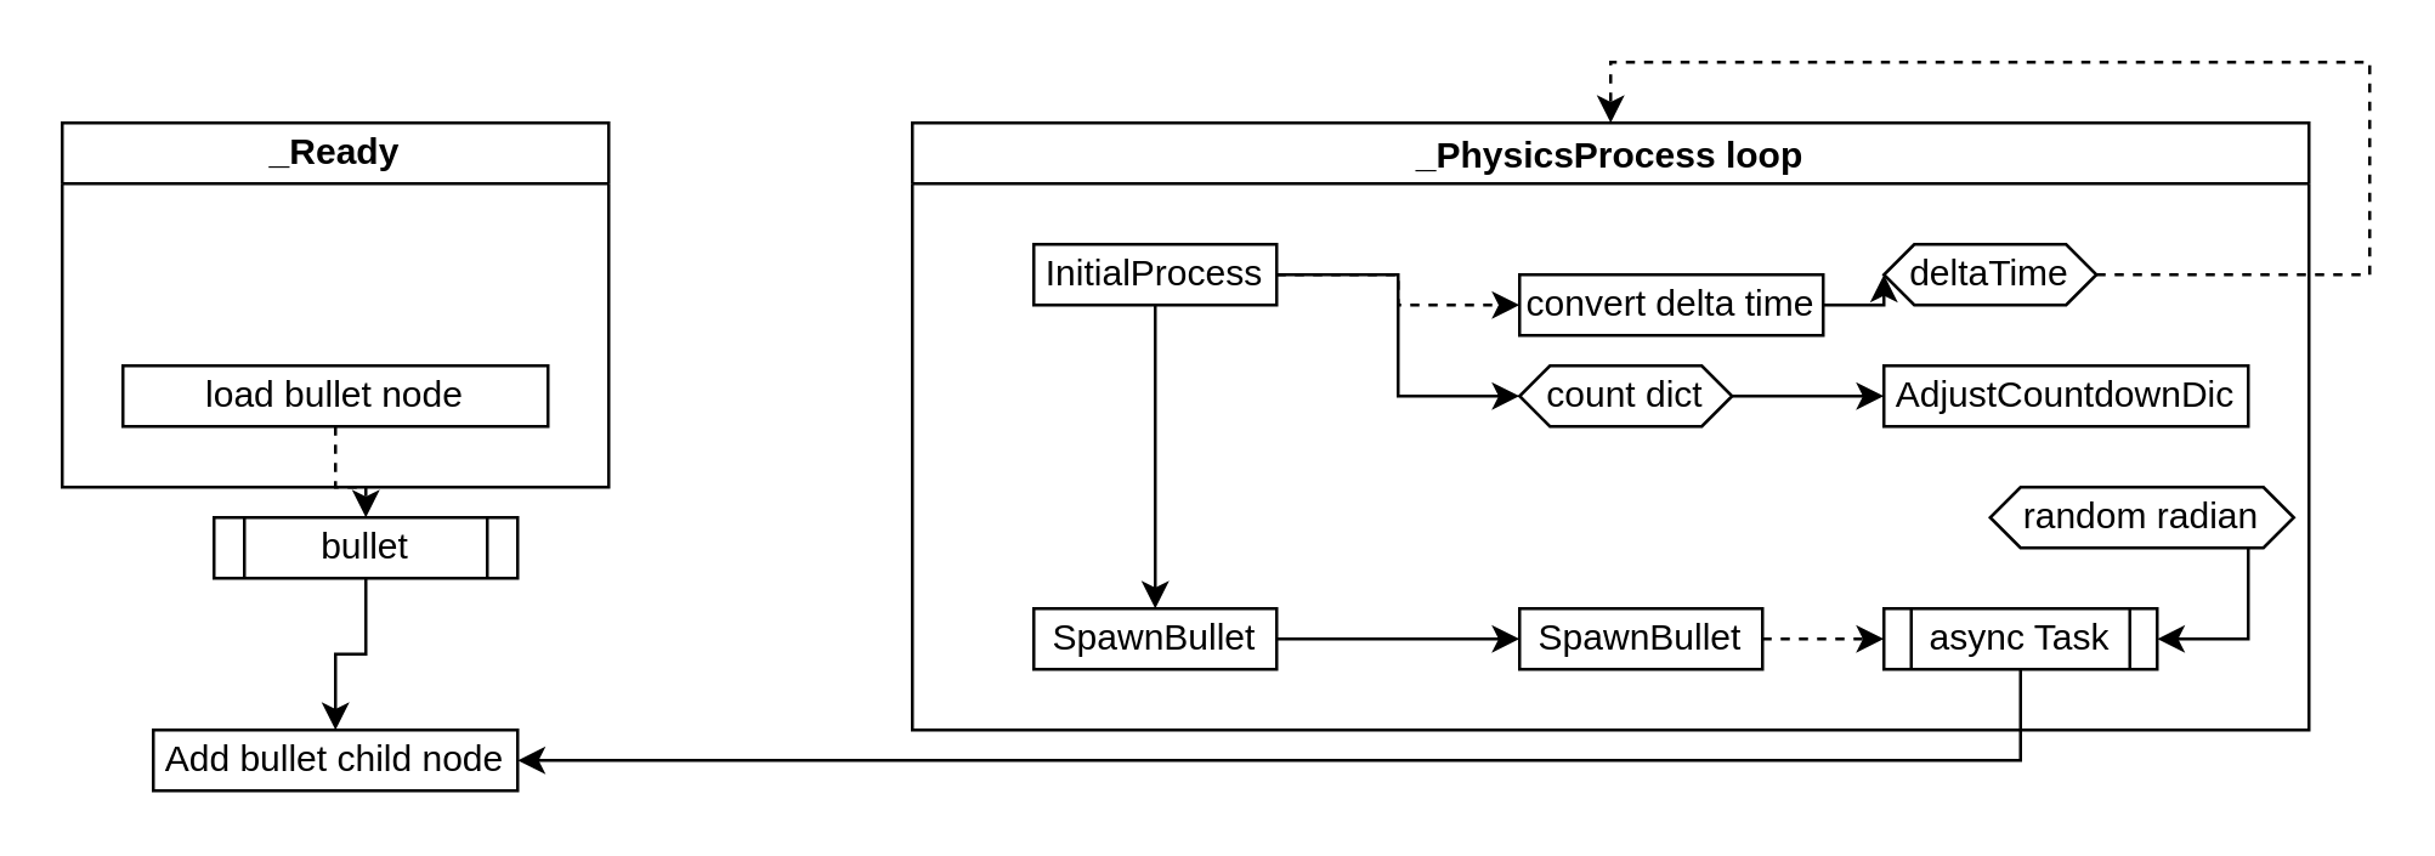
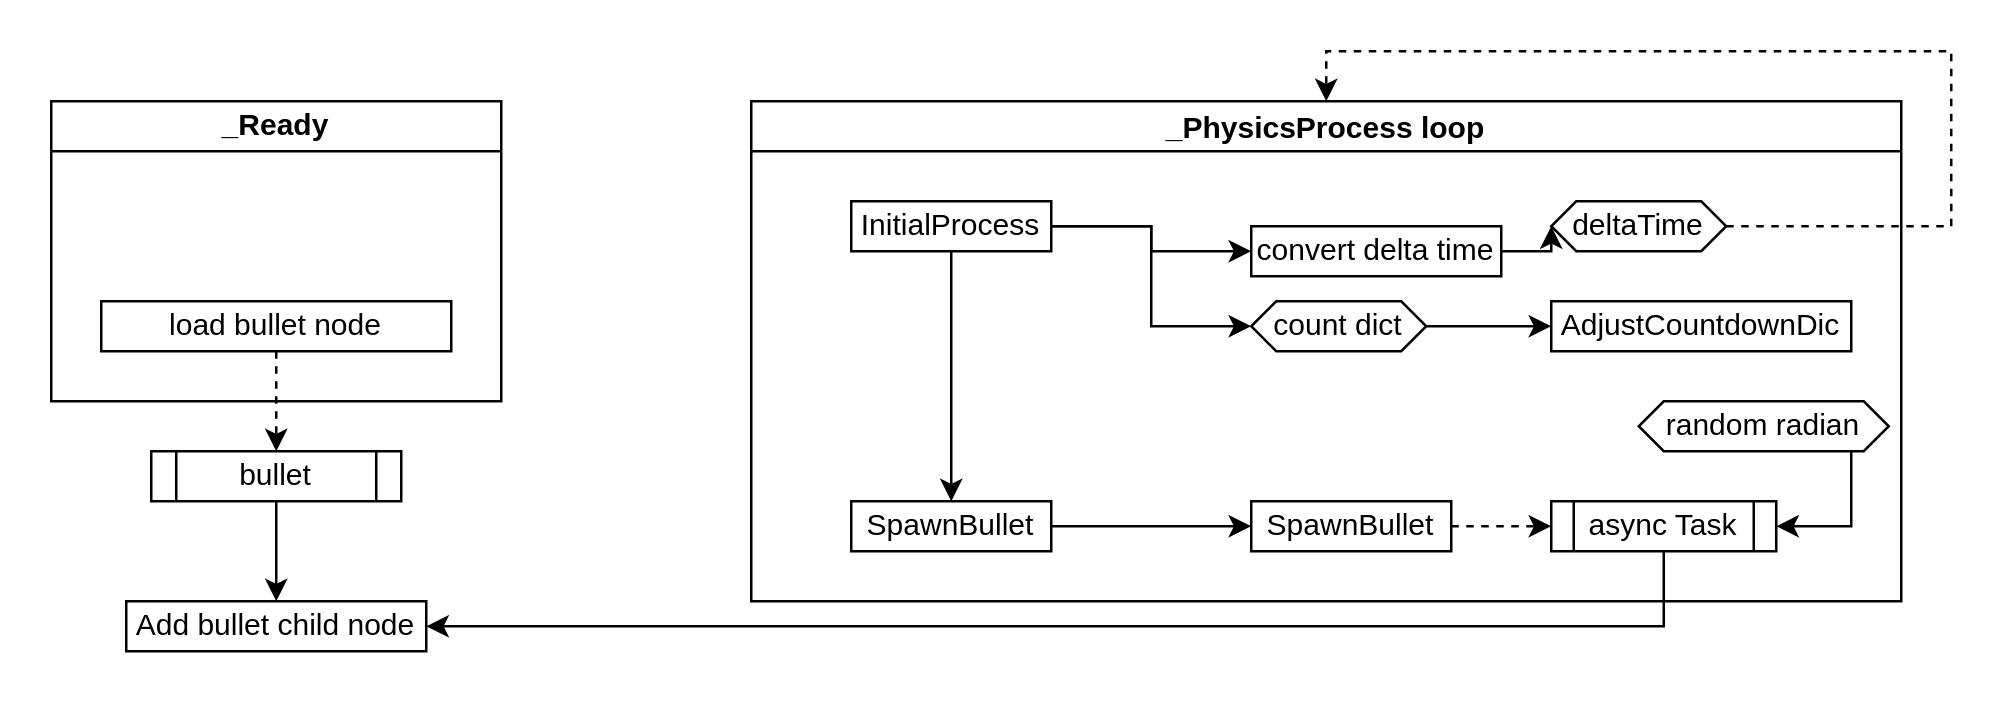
- <mxCell id="10" style="edgeStyle=orthogonalEdgeStyle;rounded=0;orthogonalLoop=1;jettySize=auto;html=1;entryX=0;entryY=0.5;entryDx=0;entryDy=0;dashed=1;" edge="1" parent="1" source="13" target="15"><mxGeometry relative="1" as="geometry" /></mxCell>
+ <mxCell id="10" style="edgeStyle=orthogonalEdgeStyle;rounded=0;orthogonalLoop=1;jettySize=auto;html=1;entryX=0;entryY=0.5;entryDx=0;entryDy=0;" edge="1" parent="1" source="13" target="15"><mxGeometry relative="1" as="geometry" /></mxCell>
- <mxCell id="24" value="bullet" style="shape=process;whiteSpace=wrap;html=1;backgroundOutline=1;" vertex="1" parent="1"><mxGeometry x="70" y="170" width="100" height="20" as="geometry" /></mxCell>
+ <mxCell id="24" value="bullet" style="shape=process;whiteSpace=wrap;html=1;backgroundOutline=1;" vertex="1" parent="1"><mxGeometry x="60" y="180" width="100" height="20" as="geometry" /></mxCell>
